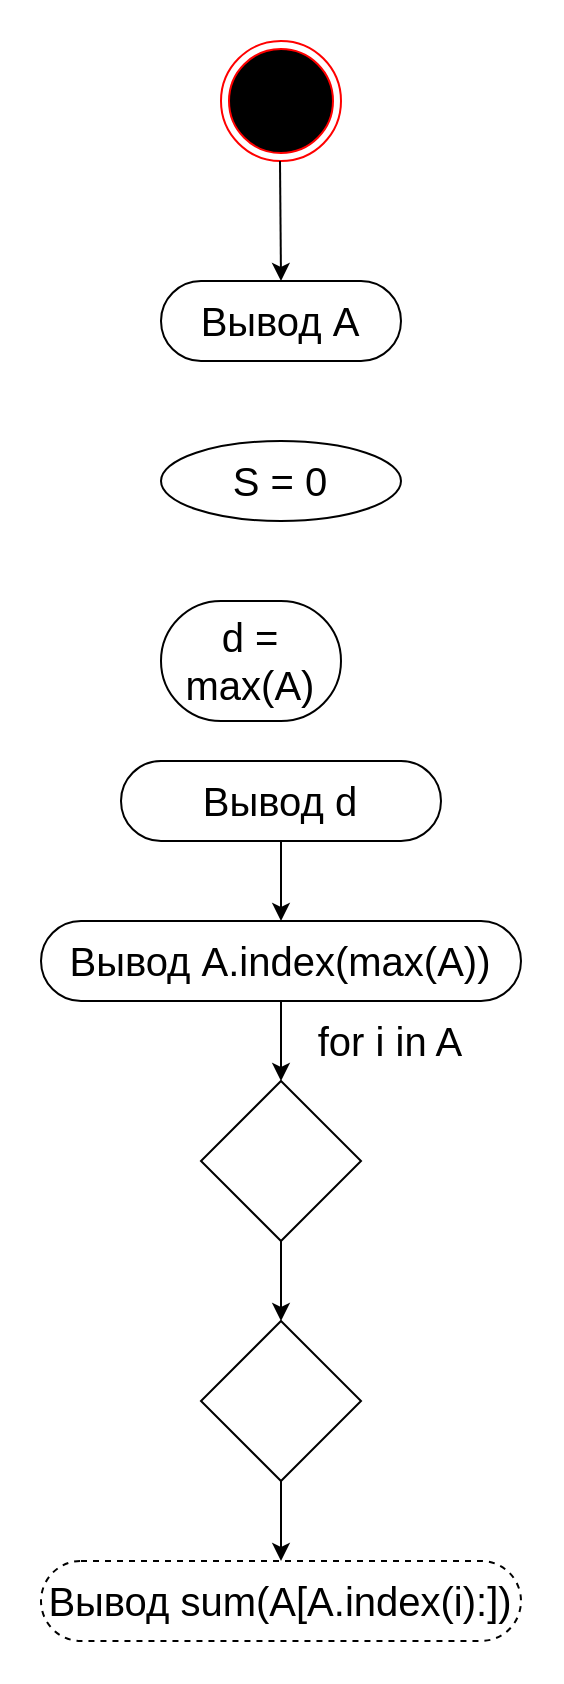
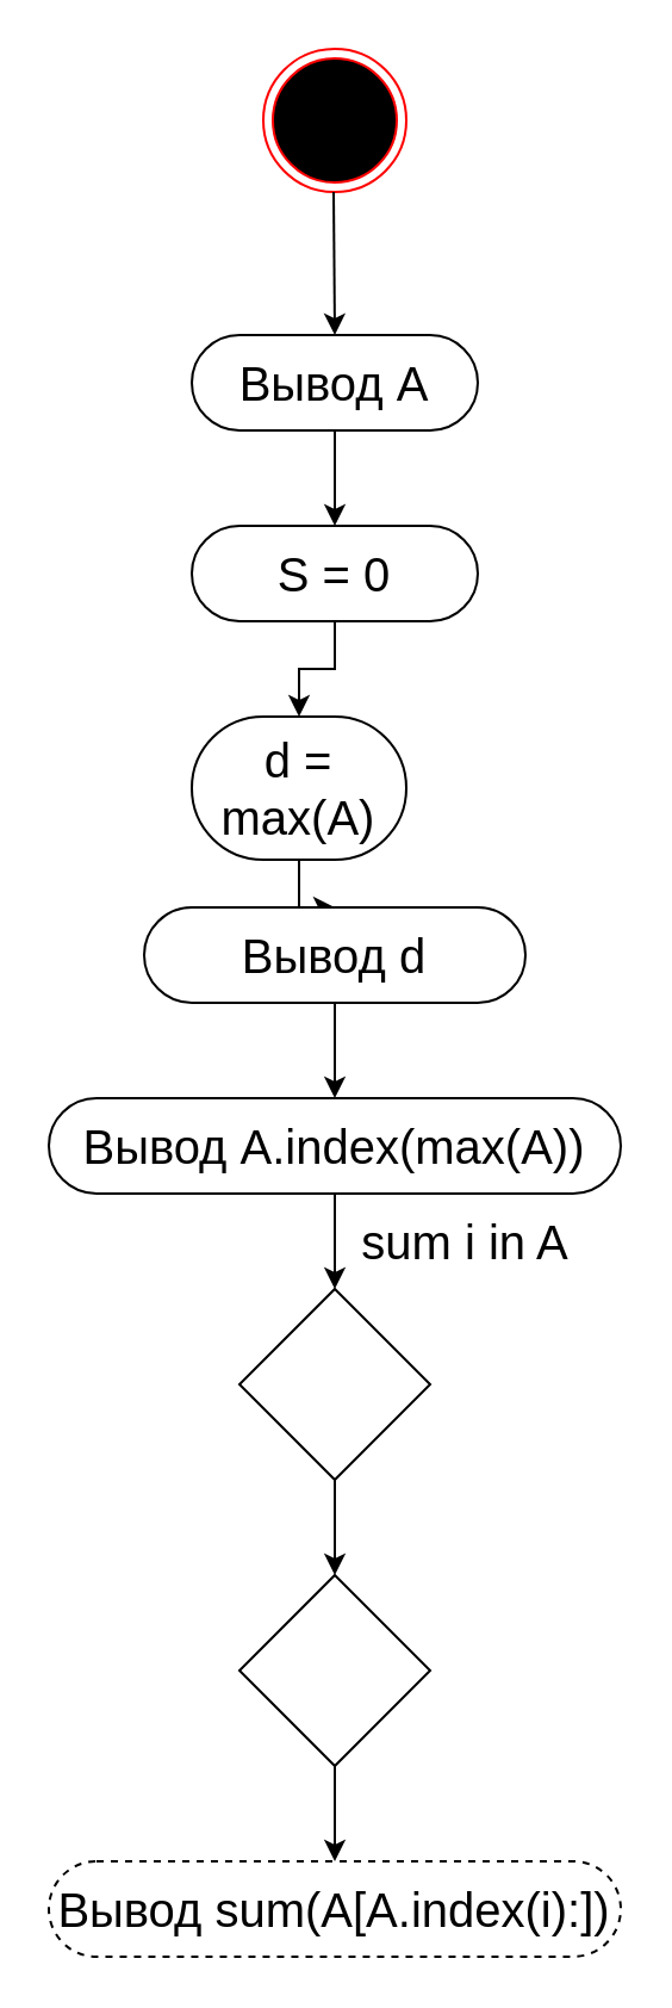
+ <mxCell id="4" value="" style="edgeStyle=orthogonalEdgeStyle;rounded=0;orthogonalLoop=1;jettySize=auto;html=1;" edge="1" parent="1" source="5" target="7"><mxGeometry relative="1" as="geometry" /></mxCell>
- <mxCell id="7" value="S = 0" style="ellipse;whiteSpace=wrap;html=1;arcSize=50;fontSize=20;" vertex="1" parent="1"><mxGeometry x="80" y="220" width="120" height="40" as="geometry" /></mxCell>
+ <mxCell id="7" value="S = 0" style="rounded=1;whiteSpace=wrap;html=1;arcSize=50;fontSize=20;" vertex="1" parent="1"><mxGeometry x="80" y="220" width="120" height="40" as="geometry" /></mxCell>
+ <mxCell id="6" value="" style="edgeStyle=orthogonalEdgeStyle;rounded=0;orthogonalLoop=1;jettySize=auto;html=1;" edge="1" parent="1" source="7" target="9"><mxGeometry relative="1" as="geometry" /></mxCell>
+ <mxCell id="8" value="" style="edgeStyle=orthogonalEdgeStyle;rounded=0;orthogonalLoop=1;jettySize=auto;html=1;" edge="1" parent="1" source="9" target="10"><mxGeometry relative="1" as="geometry" /></mxCell>
- <mxCell id="18" value="for i in A" style="text;html=1;strokeColor=none;fillColor=none;align=center;verticalAlign=middle;whiteSpace=wrap;rounded=0;fontSize=20;" vertex="1" parent="1"><mxGeometry x="140" y="510" width="110" height="20" as="geometry" /></mxCell>
+ <mxCell id="18" value="sum i in A" style="text;html=1;strokeColor=none;fillColor=none;align=center;verticalAlign=middle;whiteSpace=wrap;rounded=0;fontSize=20;" vertex="1" parent="1"><mxGeometry x="140" y="510" width="110" height="20" as="geometry" /></mxCell>
